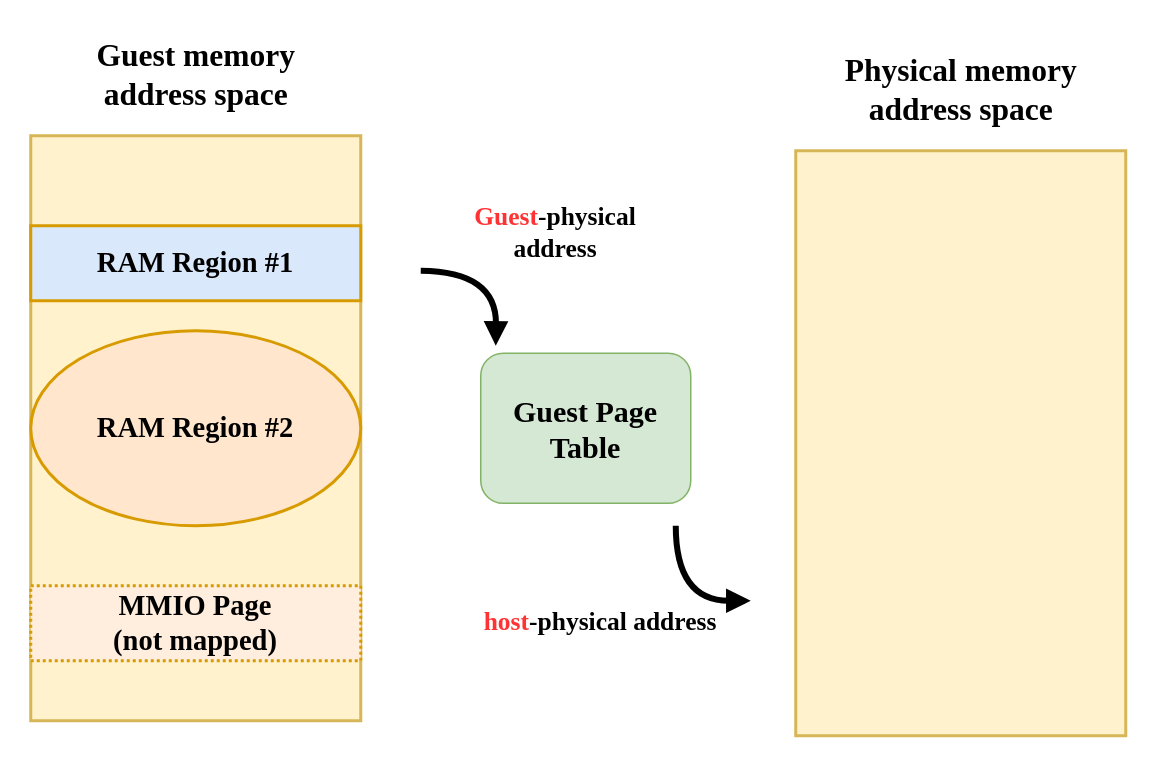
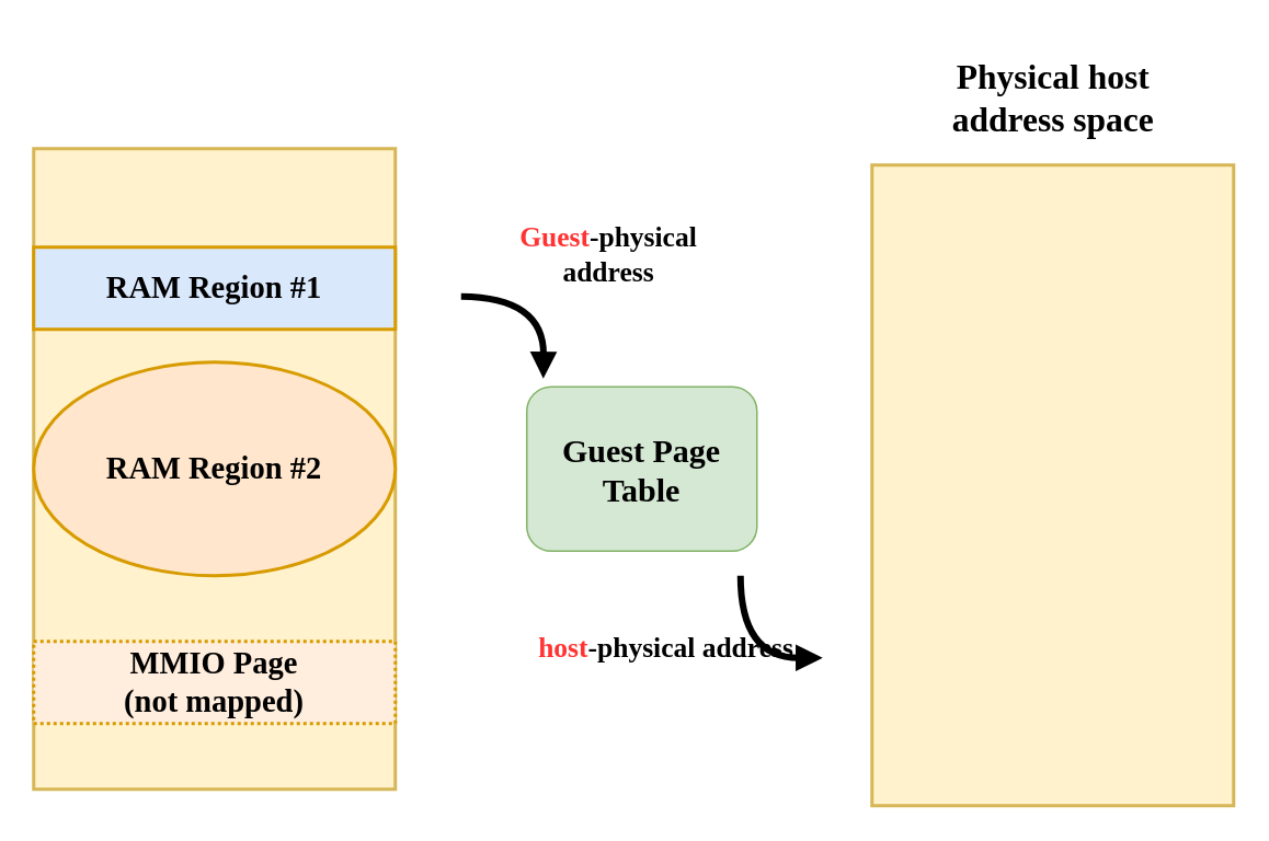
- <mxCell id="9" value="&lt;span style=&quot;font-family: Verdana; font-size: 21px; font-weight: 700;&quot;&gt;Guest memory&lt;br&gt;address space&lt;br&gt;&lt;/span&gt;" style="text;html=1;align=center;verticalAlign=middle;resizable=0;points=[];autosize=1;strokeColor=none;fillColor=none;" vertex="1" parent="4"><mxGeometry x="10" width="200" height="60" as="geometry" /></mxCell>
- <mxCell id="3" value="&lt;span style=&quot;font-family: Verdana; font-size: 21px; font-weight: 700;&quot;&gt;Physical memory&lt;br&gt;address space&lt;br&gt;&lt;/span&gt;" style="text;html=1;align=center;verticalAlign=middle;resizable=0;points=[];autosize=1;strokeColor=none;fillColor=none;" vertex="1" parent="1"><mxGeometry x="530" y="30" width="220" height="60" as="geometry" /></mxCell>
+ <mxCell id="3" value="&lt;span style=&quot;font-family: Verdana; font-size: 21px; font-weight: 700;&quot;&gt;Physical host&lt;br&gt;address space&lt;br&gt;&lt;/span&gt;" style="text;html=1;align=center;verticalAlign=middle;resizable=0;points=[];autosize=1;strokeColor=none;fillColor=none;" vertex="1" parent="1"><mxGeometry x="530" y="30" width="220" height="60" as="geometry" /></mxCell>
- <mxCell id="14" value="&lt;font color=&quot;#ff3333&quot;&gt;host&lt;/font&gt;-physical address" style="text;html=1;strokeColor=none;fillColor=none;align=center;verticalAlign=middle;whiteSpace=wrap;rounded=0;strokeWidth=2;fontStyle=1;fontSize=17;fontFamily=Verdana;" vertex="1" parent="1"><mxGeometry x="320" y="400" width="160" height="30" as="geometry" /></mxCell>
+ <mxCell id="14" value="&lt;font color=&quot;#ff3333&quot;&gt;host&lt;/font&gt;-physical address" style="text;html=1;strokeColor=none;fillColor=none;align=center;verticalAlign=middle;whiteSpace=wrap;rounded=0;strokeWidth=2;fontStyle=1;fontSize=17;fontFamily=Verdana;" vertex="1" parent="1"><mxGeometry x="325" y="380" width="160" height="30" as="geometry" /></mxCell>
